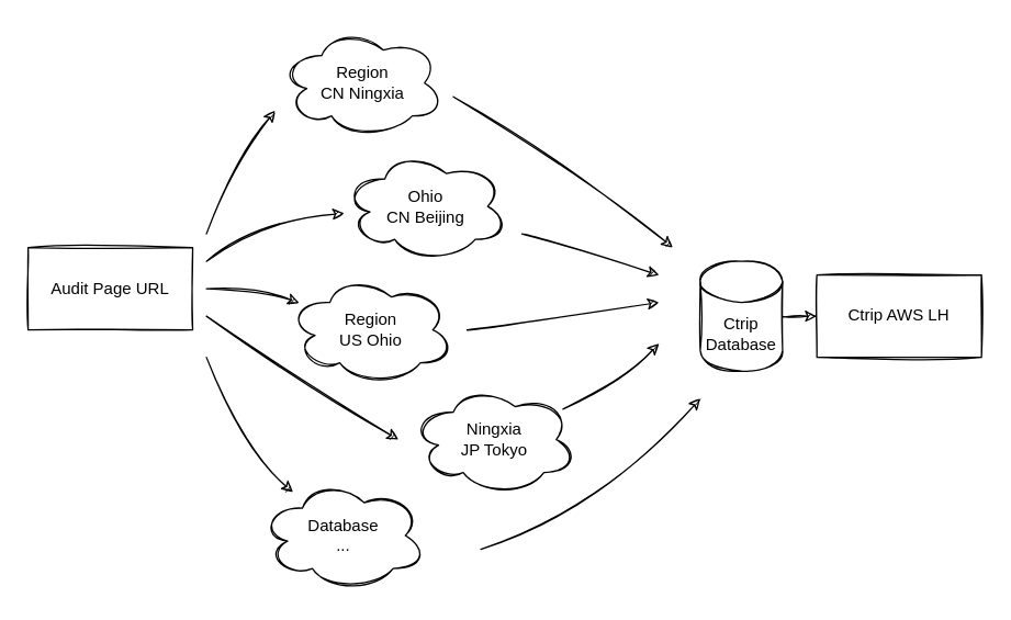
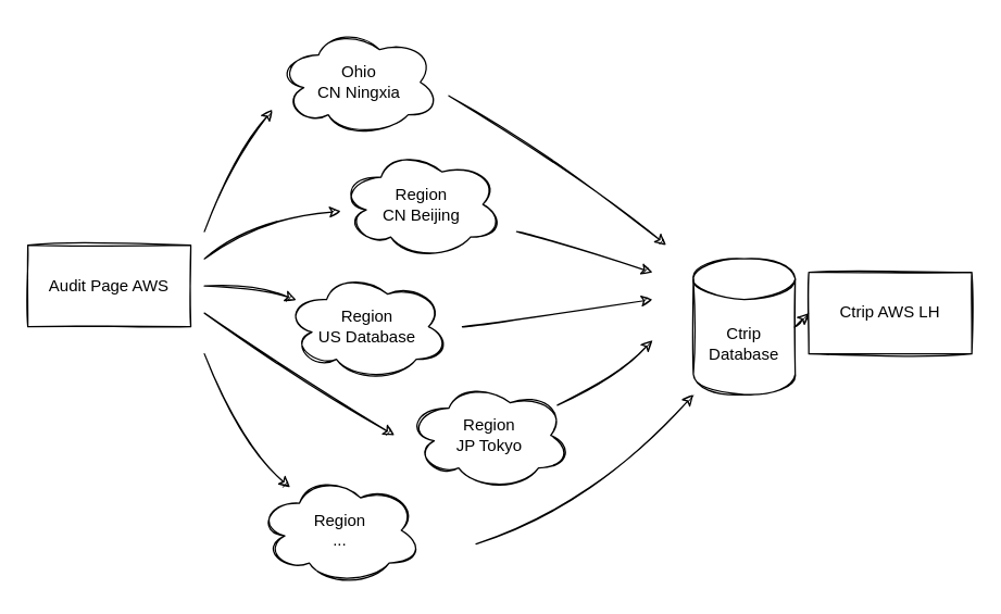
- <mxCell id="3" value="Region&lt;br&gt;CN Ningxia" style="ellipse;shape=cloud;whiteSpace=wrap;html=1;sketch=1;" vertex="1" parent="1"><mxGeometry x="204" y="20" width="120" height="80" as="geometry" /></mxCell>
+ <mxCell id="3" value="Ohio&lt;br&gt;CN Ningxia" style="ellipse;shape=cloud;whiteSpace=wrap;html=1;sketch=1;" vertex="1" parent="1"><mxGeometry x="204" y="20" width="120" height="80" as="geometry" /></mxCell>
- <mxCell id="4" value="Ohio&lt;br&gt;CN Beijing" style="ellipse;shape=cloud;whiteSpace=wrap;html=1;sketch=1;" vertex="1" parent="1"><mxGeometry x="250" y="110" width="120" height="80" as="geometry" /></mxCell>
+ <mxCell id="4" value="Region&lt;br&gt;CN Beijing" style="ellipse;shape=cloud;whiteSpace=wrap;html=1;sketch=1;" vertex="1" parent="1"><mxGeometry x="250" y="110" width="120" height="80" as="geometry" /></mxCell>
- <mxCell id="2" value="Audit Page URL" style="rounded=0;whiteSpace=wrap;html=1;sketch=1;" vertex="1" parent="1"><mxGeometry x="20" y="180" width="120" height="60" as="geometry" /></mxCell>
+ <mxCell id="2" value="Audit Page AWS" style="rounded=0;whiteSpace=wrap;html=1;sketch=1;" vertex="1" parent="1"><mxGeometry x="20" y="180" width="120" height="60" as="geometry" /></mxCell>
- <mxCell id="8" value="Ctrip&lt;br&gt;Database" style="shape=cylinder3;whiteSpace=wrap;html=1;boundedLbl=1;backgroundOutline=1;size=15;sketch=1;" vertex="1" parent="1"><mxGeometry x="510" y="190" width="60" height="80" as="geometry" /></mxCell>
+ <mxCell id="8" value="Ctrip&lt;br&gt;Database" style="shape=cylinder3;whiteSpace=wrap;html=1;boundedLbl=1;backgroundOutline=1;size=15;sketch=1;" vertex="1" parent="1"><mxGeometry x="510" y="190" width="75" height="100" as="geometry" /></mxCell>
- <mxCell id="5" value="Region&lt;br&gt;US Ohio" style="ellipse;shape=cloud;whiteSpace=wrap;html=1;sketch=1;" vertex="1" parent="1"><mxGeometry x="210" y="200" width="120" height="80" as="geometry" /></mxCell>
+ <mxCell id="5" value="Region&lt;br&gt;US Database" style="ellipse;shape=cloud;whiteSpace=wrap;html=1;sketch=1;" vertex="1" parent="1"><mxGeometry x="210" y="200" width="120" height="80" as="geometry" /></mxCell>
- <mxCell id="6" value="Ningxia&lt;br&gt;JP Tokyo" style="ellipse;shape=cloud;whiteSpace=wrap;html=1;sketch=1;" vertex="1" parent="1"><mxGeometry x="300" y="280" width="120" height="80" as="geometry" /></mxCell>
+ <mxCell id="6" value="Region&lt;br&gt;JP Tokyo" style="ellipse;shape=cloud;whiteSpace=wrap;html=1;sketch=1;" vertex="1" parent="1"><mxGeometry x="300" y="280" width="120" height="80" as="geometry" /></mxCell>
- <mxCell id="7" value="Database&lt;br&gt;..." style="ellipse;shape=cloud;whiteSpace=wrap;html=1;sketch=1;" vertex="1" parent="1"><mxGeometry x="190" y="350" width="120" height="80" as="geometry" /></mxCell>
+ <mxCell id="7" value="Region&lt;br&gt;..." style="ellipse;shape=cloud;whiteSpace=wrap;html=1;sketch=1;" vertex="1" parent="1"><mxGeometry x="190" y="350" width="120" height="80" as="geometry" /></mxCell>
